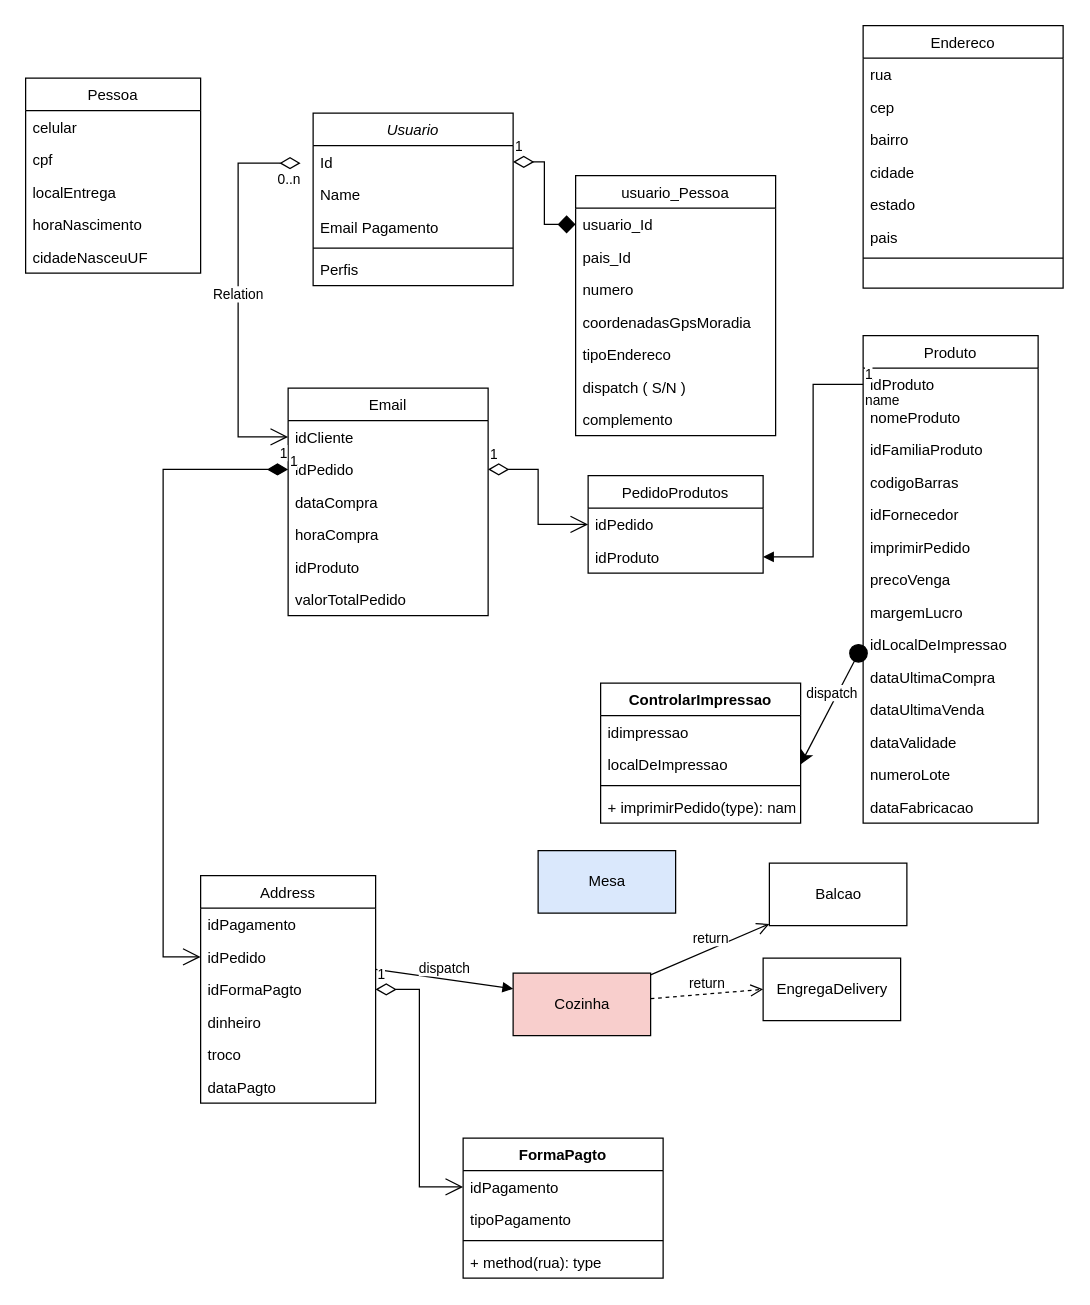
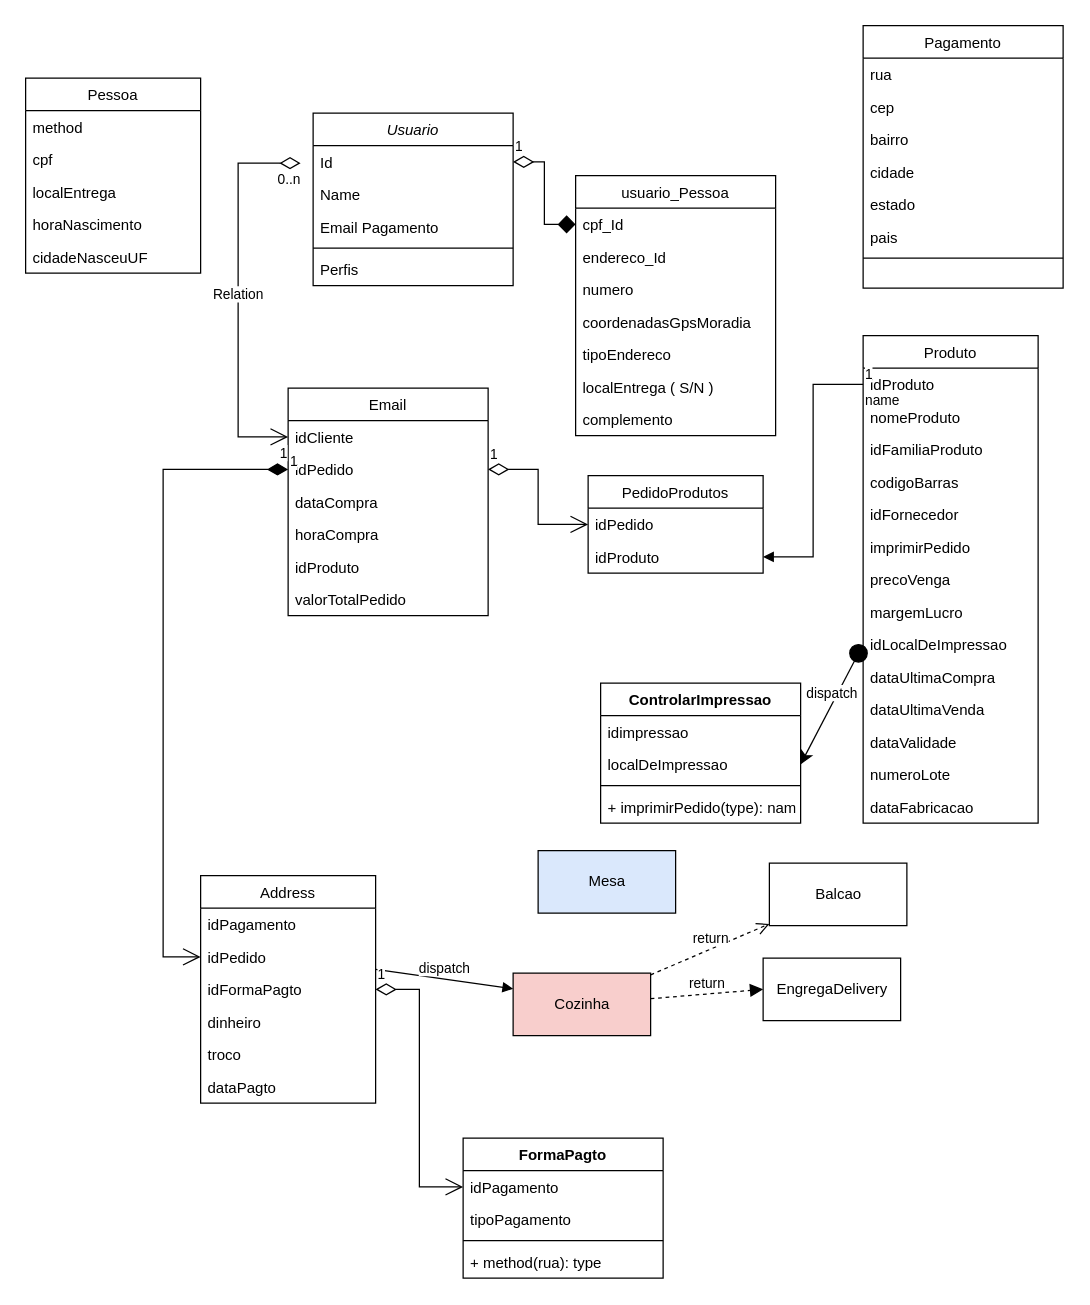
- <mxCell id="8" value="Endereco" style="swimlane;fontStyle=0;align=center;verticalAlign=top;childLayout=stackLayout;horizontal=1;startSize=26;horizontalStack=0;resizeParent=1;resizeLast=0;collapsible=1;marginBottom=0;rounded=0;shadow=0;strokeWidth=1;" parent="1" vertex="1"><mxGeometry x="690" y="20" width="160" height="210" as="geometry"><mxRectangle x="550" y="140" width="160" height="26" as="alternateBounds" /></mxGeometry></mxCell>
+ <mxCell id="8" value="Pagamento" style="swimlane;fontStyle=0;align=center;verticalAlign=top;childLayout=stackLayout;horizontal=1;startSize=26;horizontalStack=0;resizeParent=1;resizeLast=0;collapsible=1;marginBottom=0;rounded=0;shadow=0;strokeWidth=1;" parent="1" vertex="1"><mxGeometry x="690" y="20" width="160" height="210" as="geometry"><mxRectangle x="550" y="140" width="160" height="26" as="alternateBounds" /></mxGeometry></mxCell>
- <mxCell id="17" value="celular" style="text;strokeColor=none;fillColor=none;align=left;verticalAlign=top;spacingLeft=4;spacingRight=4;overflow=hidden;rotatable=0;points=[[0,0.5],[1,0.5]];portConstraint=eastwest;" vertex="1" parent="16"><mxGeometry y="26" width="140" height="26" as="geometry" /></mxCell>
+ <mxCell id="17" value="method" style="text;strokeColor=none;fillColor=none;align=left;verticalAlign=top;spacingLeft=4;spacingRight=4;overflow=hidden;rotatable=0;points=[[0,0.5],[1,0.5]];portConstraint=eastwest;" vertex="1" parent="16"><mxGeometry y="26" width="140" height="26" as="geometry" /></mxCell>
- <mxCell id="23" value="usuario_Id" style="text;strokeColor=none;fillColor=none;align=left;verticalAlign=top;spacingLeft=4;spacingRight=4;overflow=hidden;rotatable=0;points=[[0,0.5],[1,0.5]];portConstraint=eastwest;" vertex="1" parent="22"><mxGeometry y="26" width="160" height="26" as="geometry" /></mxCell>
+ <mxCell id="23" value="cpf_Id" style="text;strokeColor=none;fillColor=none;align=left;verticalAlign=top;spacingLeft=4;spacingRight=4;overflow=hidden;rotatable=0;points=[[0,0.5],[1,0.5]];portConstraint=eastwest;" vertex="1" parent="22"><mxGeometry y="26" width="160" height="26" as="geometry" /></mxCell>
- <mxCell id="24" value="pais_Id" style="text;strokeColor=none;fillColor=none;align=left;verticalAlign=top;spacingLeft=4;spacingRight=4;overflow=hidden;rotatable=0;points=[[0,0.5],[1,0.5]];portConstraint=eastwest;" vertex="1" parent="22"><mxGeometry y="52" width="160" height="26" as="geometry" /></mxCell>
+ <mxCell id="24" value="endereco_Id" style="text;strokeColor=none;fillColor=none;align=left;verticalAlign=top;spacingLeft=4;spacingRight=4;overflow=hidden;rotatable=0;points=[[0,0.5],[1,0.5]];portConstraint=eastwest;" vertex="1" parent="22"><mxGeometry y="52" width="160" height="26" as="geometry" /></mxCell>
- <mxCell id="28" value="dispatch ( S/N )" style="text;strokeColor=none;fillColor=none;align=left;verticalAlign=top;spacingLeft=4;spacingRight=4;overflow=hidden;rotatable=0;points=[[0,0.5],[1,0.5]];portConstraint=eastwest;" vertex="1" parent="22"><mxGeometry y="156" width="160" height="26" as="geometry" /></mxCell>
+ <mxCell id="28" value="localEntrega ( S/N )" style="text;strokeColor=none;fillColor=none;align=left;verticalAlign=top;spacingLeft=4;spacingRight=4;overflow=hidden;rotatable=0;points=[[0,0.5],[1,0.5]];portConstraint=eastwest;" vertex="1" parent="22"><mxGeometry y="156" width="160" height="26" as="geometry" /></mxCell>
- <mxCell id="79" value="return" style="html=1;verticalAlign=bottom;endArrow=open;dashed=0;endSize=8;rounded=0;strokeWidth=1;" edge="1" parent="1" source="76" target="77"><mxGeometry relative="1" as="geometry"><mxPoint x="480" y="700" as="sourcePoint" /><mxPoint x="400" y="700" as="targetPoint" /></mxGeometry></mxCell>
+ <mxCell id="79" value="return" style="html=1;verticalAlign=bottom;endArrow=open;dashed=1;endSize=8;rounded=0;strokeWidth=1;" edge="1" parent="1" source="76" target="77"><mxGeometry relative="1" as="geometry"><mxPoint x="480" y="700" as="sourcePoint" /><mxPoint x="400" y="700" as="targetPoint" /></mxGeometry></mxCell>
- <mxCell id="80" value="return" style="html=1;verticalAlign=bottom;endArrow=open;dashed=1;endSize=8;rounded=0;strokeWidth=1;entryX=0;entryY=0.5;entryDx=0;entryDy=0;" edge="1" parent="1" source="76" target="78"><mxGeometry relative="1" as="geometry"><mxPoint x="480" y="700" as="sourcePoint" /><mxPoint x="400" y="700" as="targetPoint" /></mxGeometry></mxCell>
+ <mxCell id="80" value="return" style="html=1;verticalAlign=bottom;endArrow=block;dashed=1;endSize=8;rounded=0;strokeWidth=1;entryX=0;entryY=0.5;entryDx=0;entryDy=0;" edge="1" parent="1" source="76" target="78"><mxGeometry relative="1" as="geometry"><mxPoint x="480" y="700" as="sourcePoint" /><mxPoint x="400" y="700" as="targetPoint" /></mxGeometry></mxCell>
